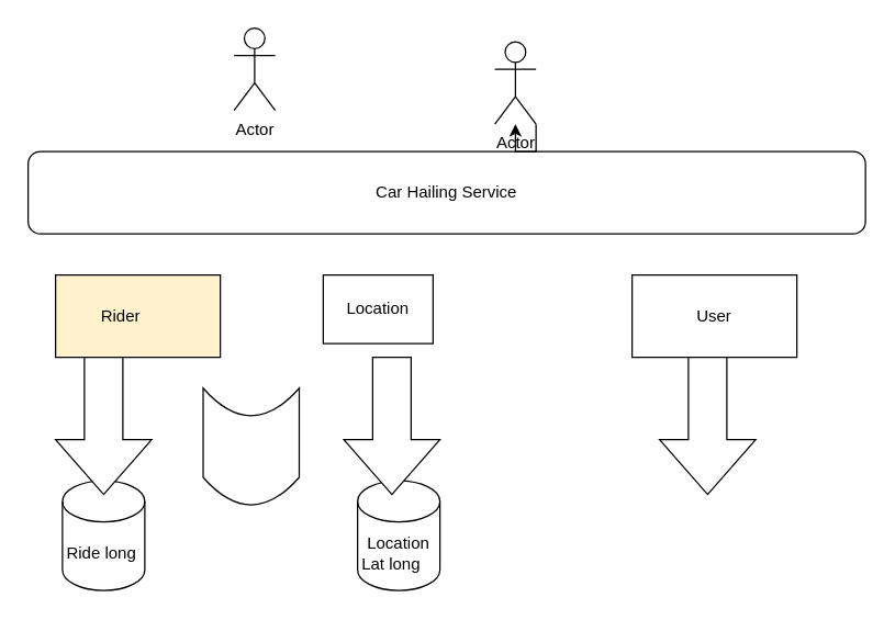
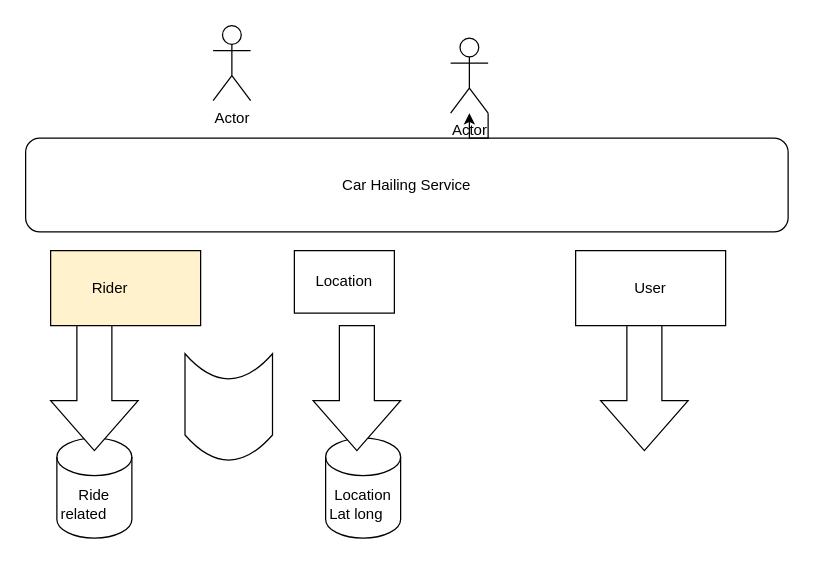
- <mxCell id="12" value="Car Hailing Service" style="rounded=1;whiteSpace=wrap;html=1;" parent="1" vertex="1"><mxGeometry x="20" y="110" width="610" height="60" as="geometry" /></mxCell>
+ <mxCell id="12" value="Car Hailing Service" style="rounded=1;whiteSpace=wrap;html=1;" parent="1" vertex="1"><mxGeometry x="20" y="110" width="610" height="75" as="geometry" /></mxCell>
- <mxCell id="8" value="Ride long&lt;span style=&quot;white-space: pre&quot;&gt;&#09;&lt;/span&gt;" style="shape=cylinder3;whiteSpace=wrap;html=1;boundedLbl=1;backgroundOutline=1;size=15;" parent="1" vertex="1"><mxGeometry x="45" y="350" width="60" height="80" as="geometry" /></mxCell>
+ <mxCell id="8" value="Ride related&lt;span style=&quot;white-space: pre&quot;&gt;&#09;&lt;/span&gt;" style="shape=cylinder3;whiteSpace=wrap;html=1;boundedLbl=1;backgroundOutline=1;size=15;" parent="1" vertex="1"><mxGeometry x="45" y="350" width="60" height="80" as="geometry" /></mxCell>
